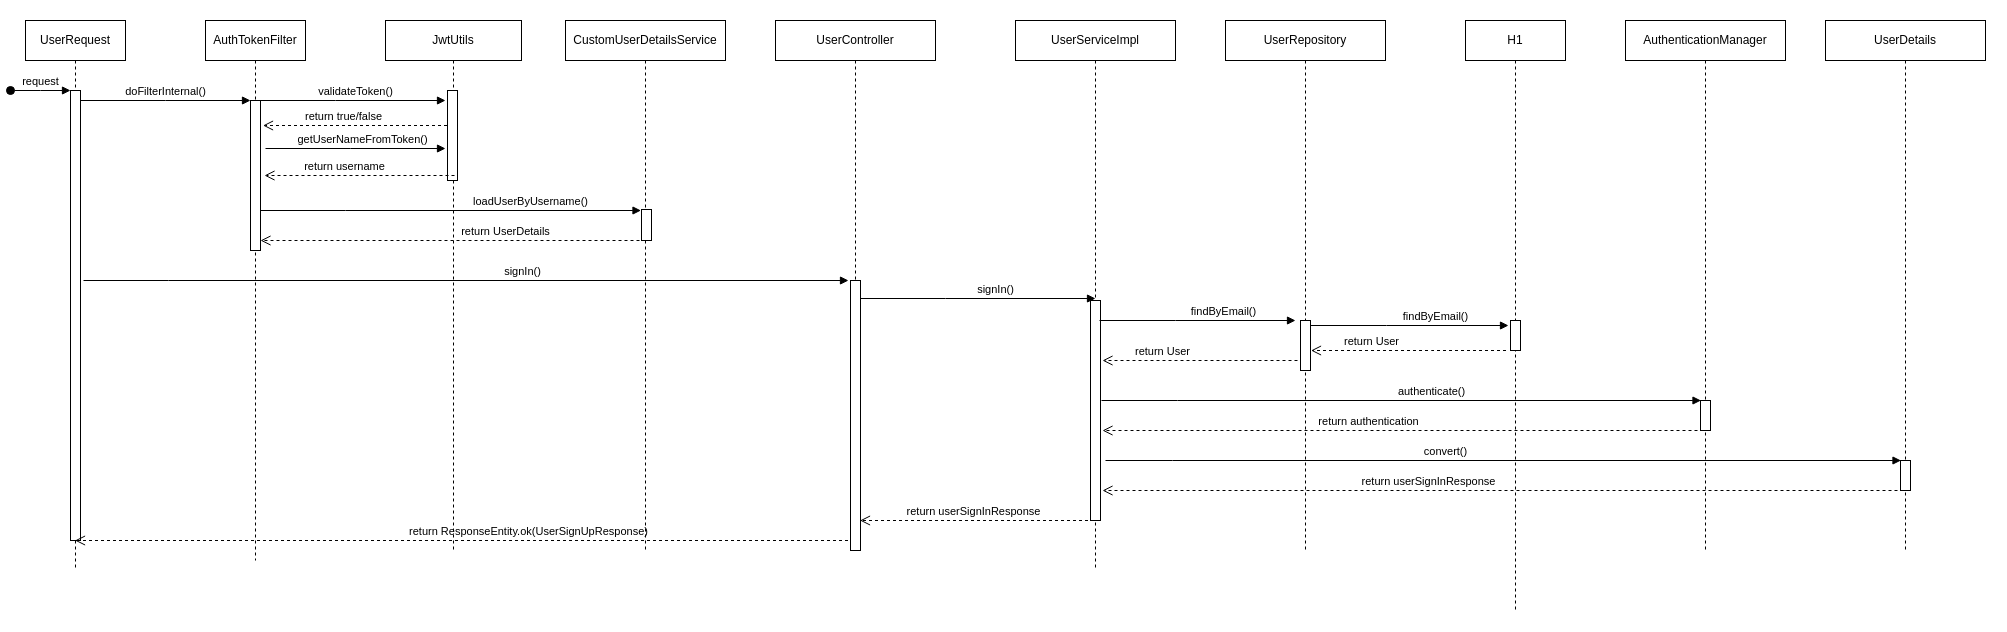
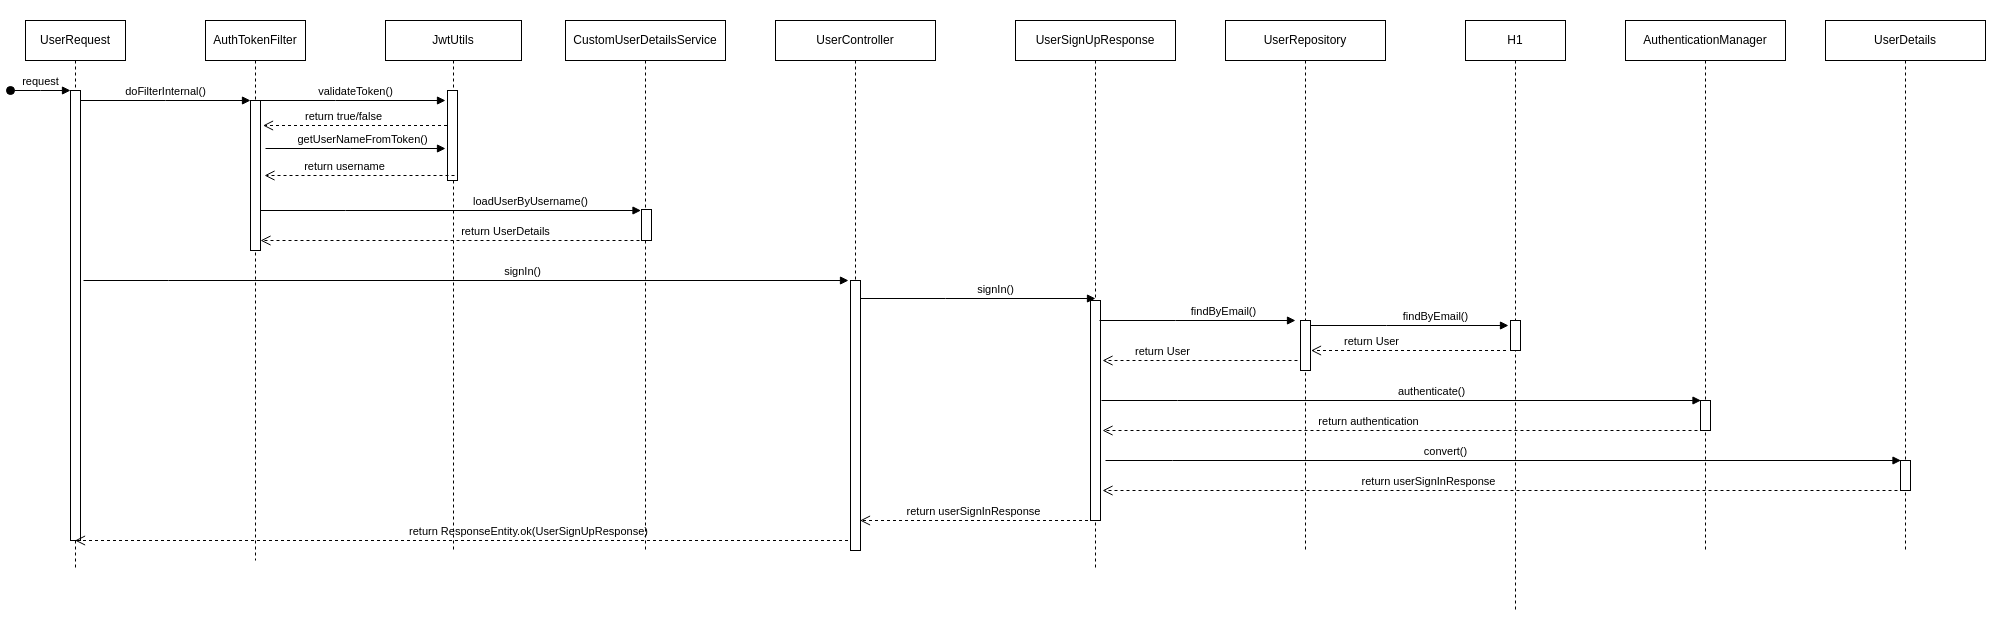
- <mxCell id="15" value="UserServiceImpl" style="shape=umlLifeline;perimeter=lifelinePerimeter;whiteSpace=wrap;html=1;container=0;dropTarget=0;collapsible=0;recursiveResize=0;outlineConnect=0;portConstraint=eastwest;newEdgeStyle={&quot;edgeStyle&quot;:&quot;elbowEdgeStyle&quot;,&quot;elbow&quot;:&quot;vertical&quot;,&quot;curved&quot;:0,&quot;rounded&quot;:0};" vertex="1" parent="1"><mxGeometry x="1010" y="20" width="160" height="550" as="geometry" /></mxCell>
+ <mxCell id="15" value="UserSignUpResponse" style="shape=umlLifeline;perimeter=lifelinePerimeter;whiteSpace=wrap;html=1;container=0;dropTarget=0;collapsible=0;recursiveResize=0;outlineConnect=0;portConstraint=eastwest;newEdgeStyle={&quot;edgeStyle&quot;:&quot;elbowEdgeStyle&quot;,&quot;elbow&quot;:&quot;vertical&quot;,&quot;curved&quot;:0,&quot;rounded&quot;:0};" vertex="1" parent="1"><mxGeometry x="1010" y="20" width="160" height="550" as="geometry" /></mxCell>
